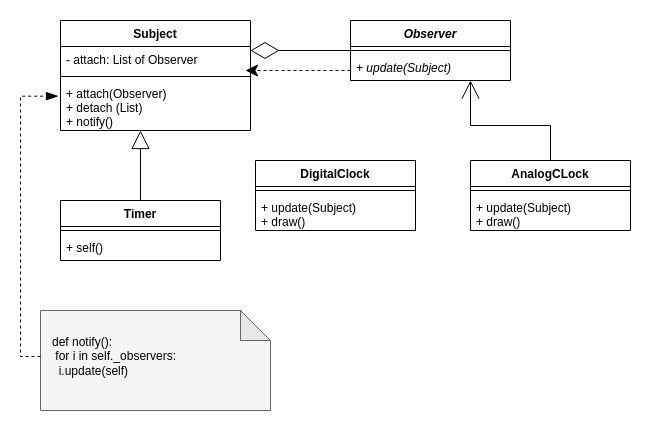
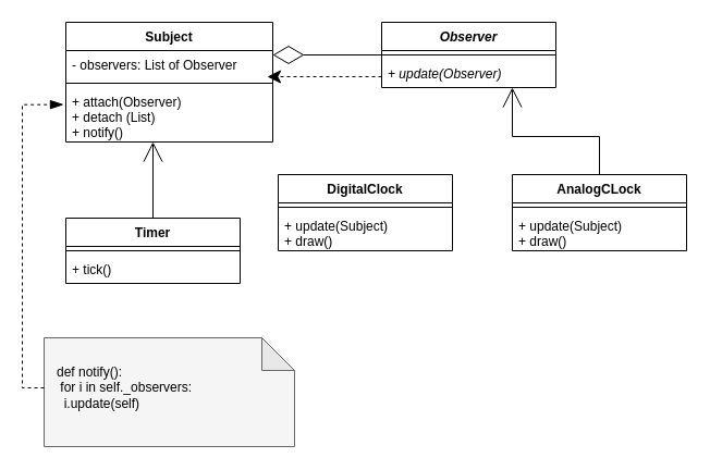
- <mxCell id="3" value="- attach: List of Observer" style="text;strokeColor=none;fillColor=none;align=left;verticalAlign=top;spacingLeft=4;spacingRight=4;overflow=hidden;rotatable=0;points=[[0,0.5],[1,0.5]];portConstraint=eastwest;" parent="2" vertex="1"><mxGeometry y="26" width="190" height="26" as="geometry" /></mxCell>
+ <mxCell id="3" value="- observers: List of Observer" style="text;strokeColor=none;fillColor=none;align=left;verticalAlign=top;spacingLeft=4;spacingRight=4;overflow=hidden;rotatable=0;points=[[0,0.5],[1,0.5]];portConstraint=eastwest;" parent="2" vertex="1"><mxGeometry y="26" width="190" height="26" as="geometry" /></mxCell>
- <mxCell id="8" value="+ update(Subject)" style="text;strokeColor=none;fillColor=none;align=left;verticalAlign=top;spacingLeft=4;spacingRight=4;overflow=hidden;rotatable=0;points=[[0,0.5],[1,0.5]];portConstraint=eastwest;fontStyle=2" parent="6" vertex="1"><mxGeometry y="34" width="160" height="26" as="geometry" /></mxCell>
+ <mxCell id="8" value="+ update(Observer)" style="text;strokeColor=none;fillColor=none;align=left;verticalAlign=top;spacingLeft=4;spacingRight=4;overflow=hidden;rotatable=0;points=[[0,0.5],[1,0.5]];portConstraint=eastwest;fontStyle=2" parent="6" vertex="1"><mxGeometry y="34" width="160" height="26" as="geometry" /></mxCell>
- <mxCell id="9" style="edgeStyle=orthogonalEdgeStyle;rounded=0;orthogonalLoop=1;jettySize=auto;html=1;entryX=0.421;entryY=1;entryDx=0;entryDy=0;entryPerimeter=0;endArrow=block;endFill=0;endSize=16;" parent="1" source="10" target="5" edge="1"><mxGeometry relative="1" as="geometry" /></mxCell>
+ <mxCell id="9" style="edgeStyle=orthogonalEdgeStyle;rounded=0;orthogonalLoop=1;jettySize=auto;html=1;entryX=0.421;entryY=1;entryDx=0;entryDy=0;entryPerimeter=0;endArrow=open;endFill=0;endSize=16;" parent="1" source="10" target="5" edge="1"><mxGeometry relative="1" as="geometry" /></mxCell>
- <mxCell id="12" value="+ self()" style="text;strokeColor=none;fillColor=none;align=left;verticalAlign=top;spacingLeft=4;spacingRight=4;overflow=hidden;rotatable=0;points=[[0,0.5],[1,0.5]];portConstraint=eastwest;" parent="10" vertex="1"><mxGeometry y="34" width="160" height="26" as="geometry" /></mxCell>
+ <mxCell id="12" value="+ tick()" style="text;strokeColor=none;fillColor=none;align=left;verticalAlign=top;spacingLeft=4;spacingRight=4;overflow=hidden;rotatable=0;points=[[0,0.5],[1,0.5]];portConstraint=eastwest;" parent="10" vertex="1"><mxGeometry y="34" width="160" height="26" as="geometry" /></mxCell>
